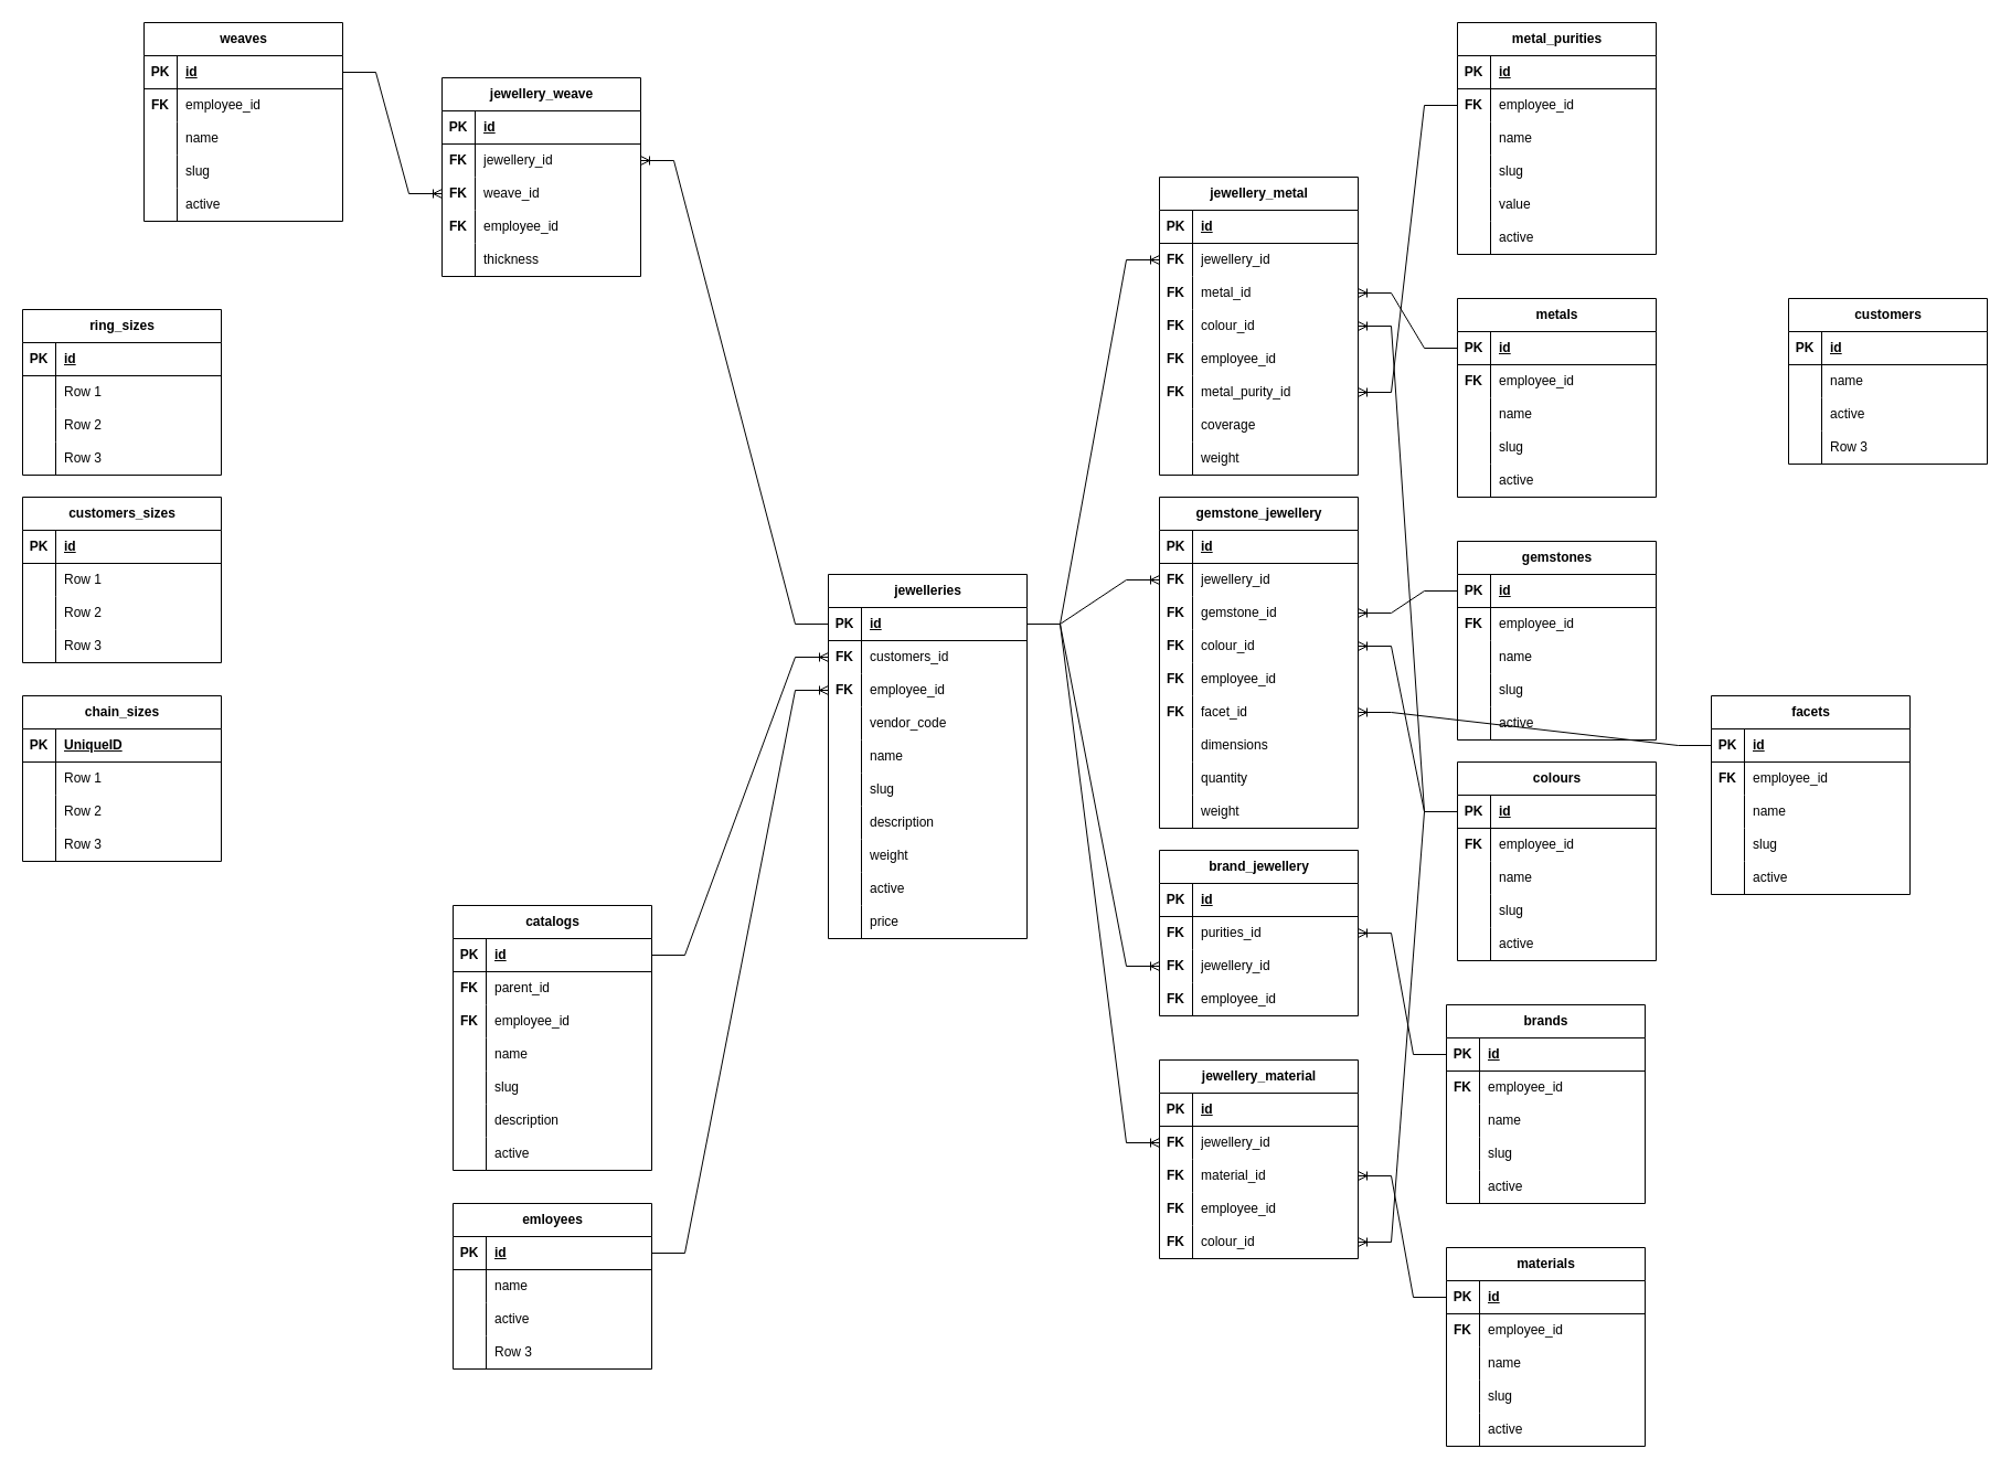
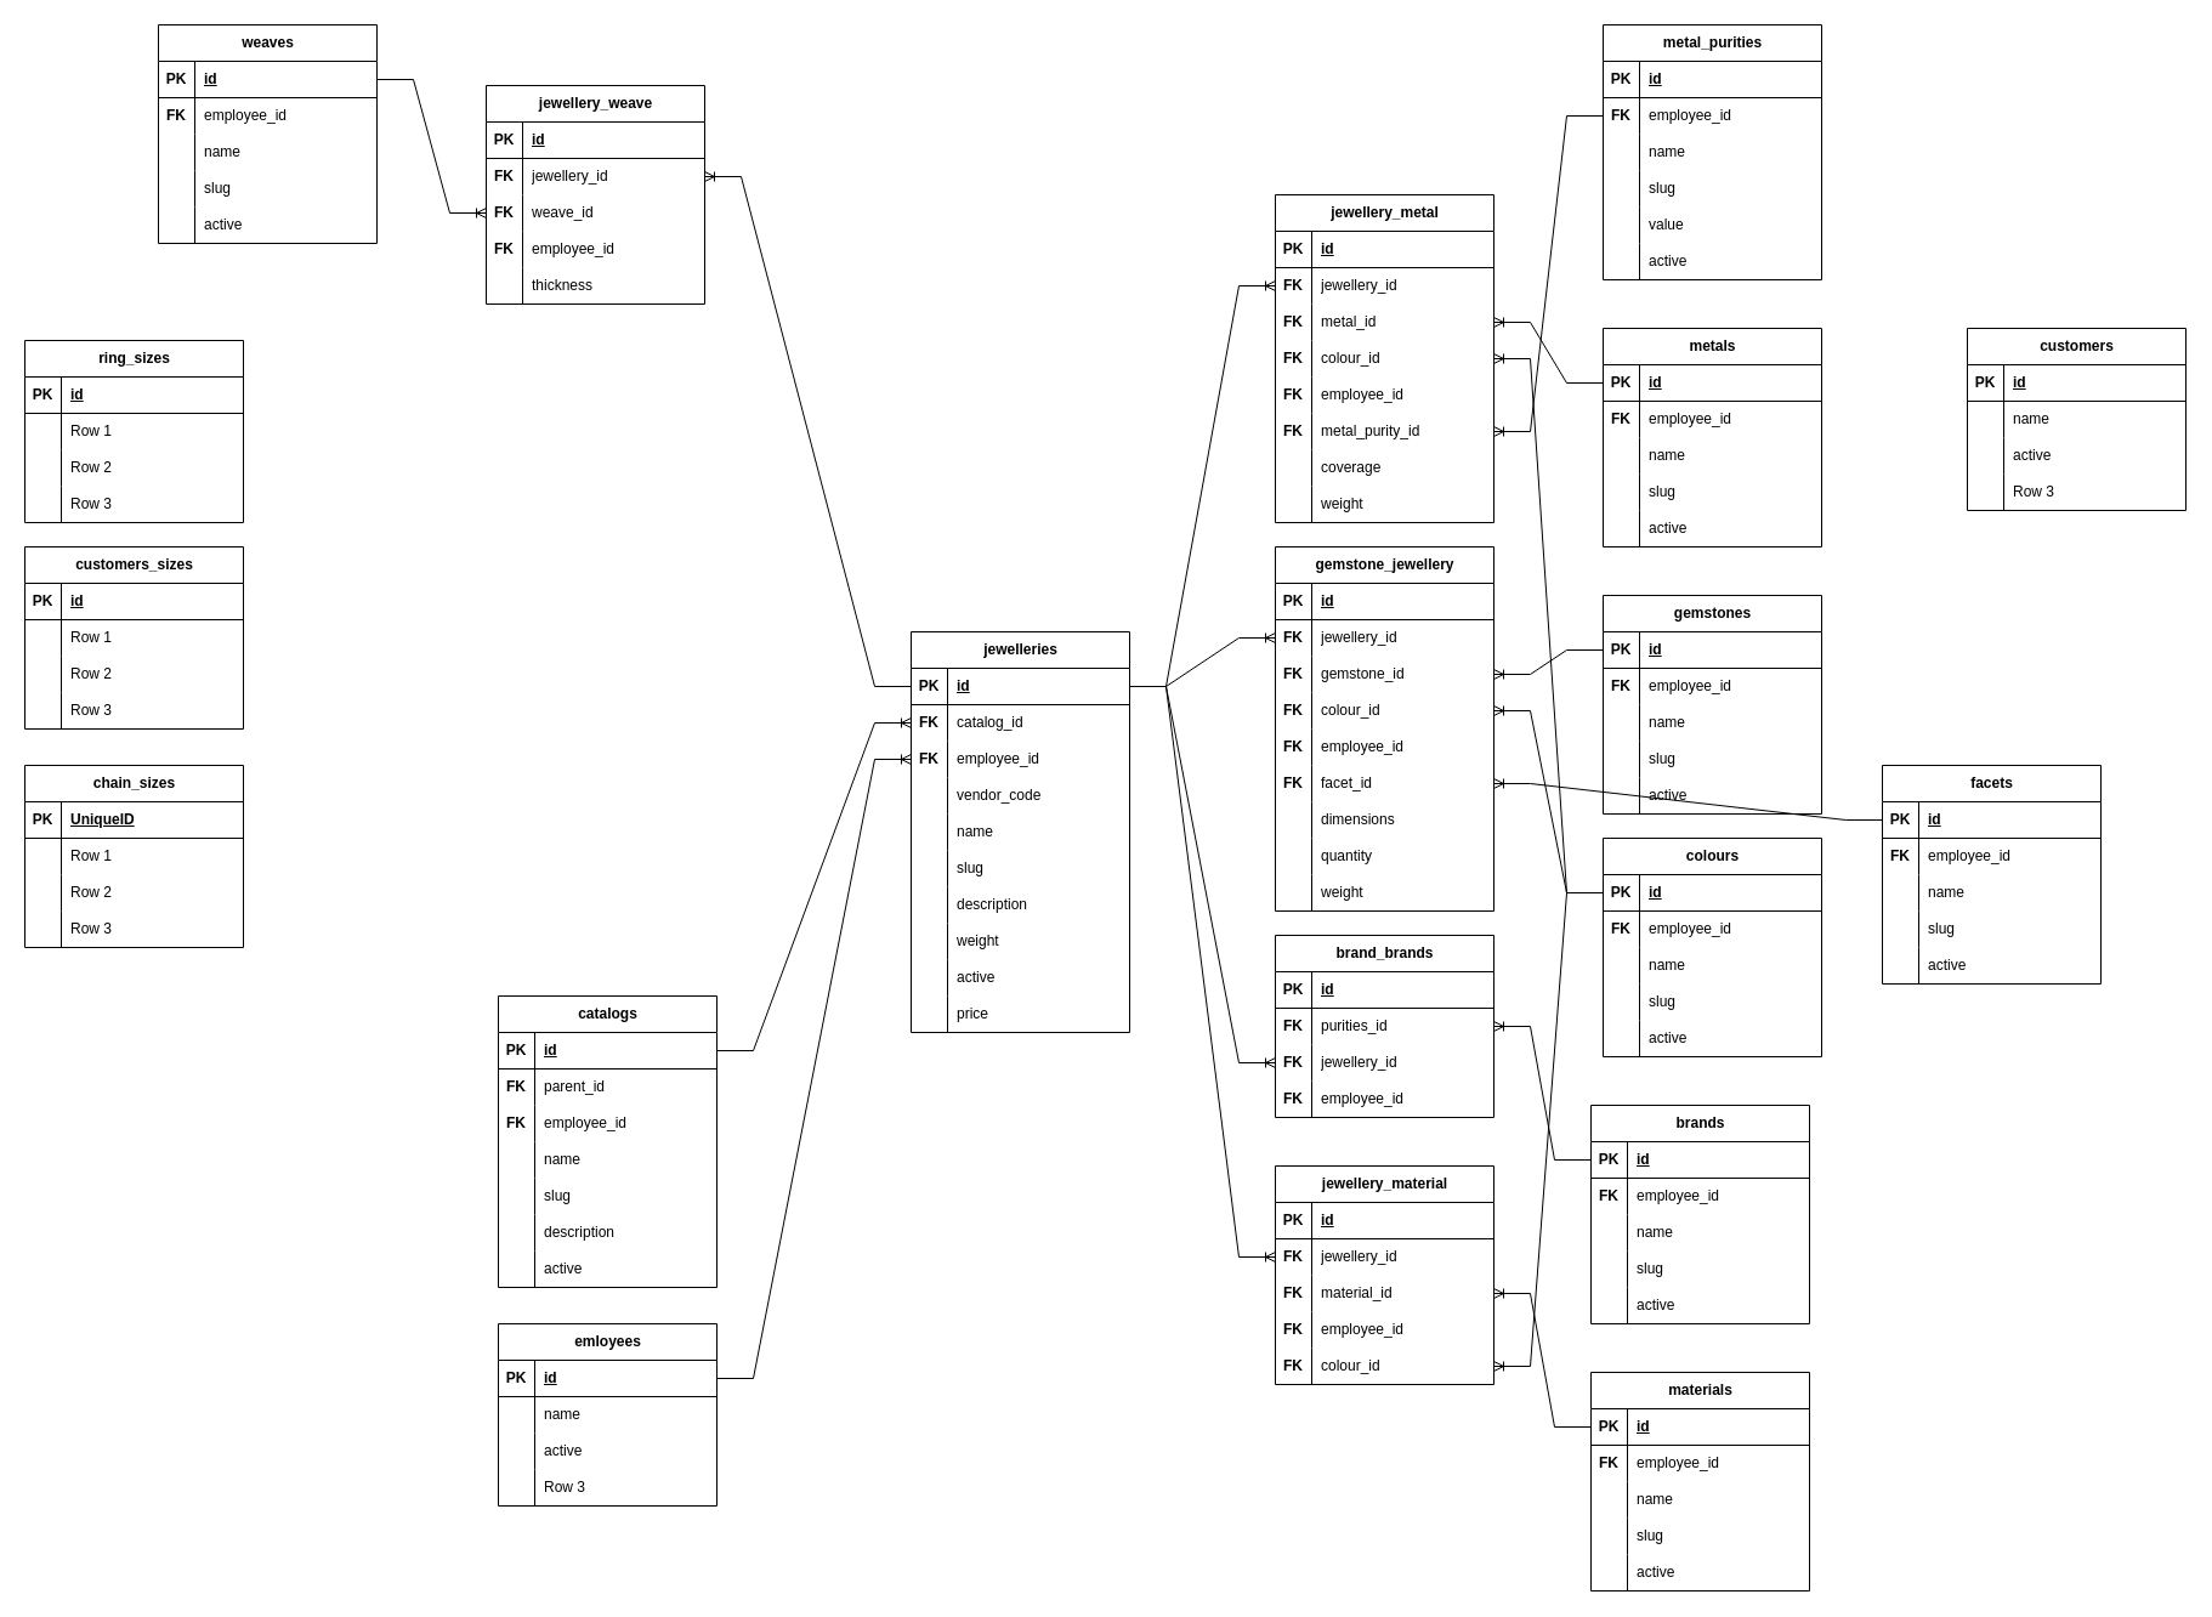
- <mxCell id="8" value="customers_id" style="shape=partialRectangle;connectable=0;fillColor=none;top=0;left=0;bottom=0;right=0;align=left;spacingLeft=6;overflow=hidden;whiteSpace=wrap;html=1;" parent="6" vertex="1"><mxGeometry x="30" width="150" height="30" as="geometry"><mxRectangle width="150" height="30" as="alternateBounds" /></mxGeometry></mxCell>
+ <mxCell id="8" value="catalog_id" style="shape=partialRectangle;connectable=0;fillColor=none;top=0;left=0;bottom=0;right=0;align=left;spacingLeft=6;overflow=hidden;whiteSpace=wrap;html=1;" parent="6" vertex="1"><mxGeometry x="30" width="150" height="30" as="geometry"><mxRectangle width="150" height="30" as="alternateBounds" /></mxGeometry></mxCell>
- <mxCell id="226" value="brand_jewellery" style="shape=table;startSize=30;container=1;collapsible=1;childLayout=tableLayout;fixedRows=1;rowLines=0;fontStyle=1;align=center;resizeLast=1;html=1;" parent="1" vertex="1"><mxGeometry x="1050" y="770" width="180" height="150" as="geometry" /></mxCell>
+ <mxCell id="226" value="brand_brands" style="shape=table;startSize=30;container=1;collapsible=1;childLayout=tableLayout;fixedRows=1;rowLines=0;fontStyle=1;align=center;resizeLast=1;html=1;" parent="1" vertex="1"><mxGeometry x="1050" y="770" width="180" height="150" as="geometry" /></mxCell>
